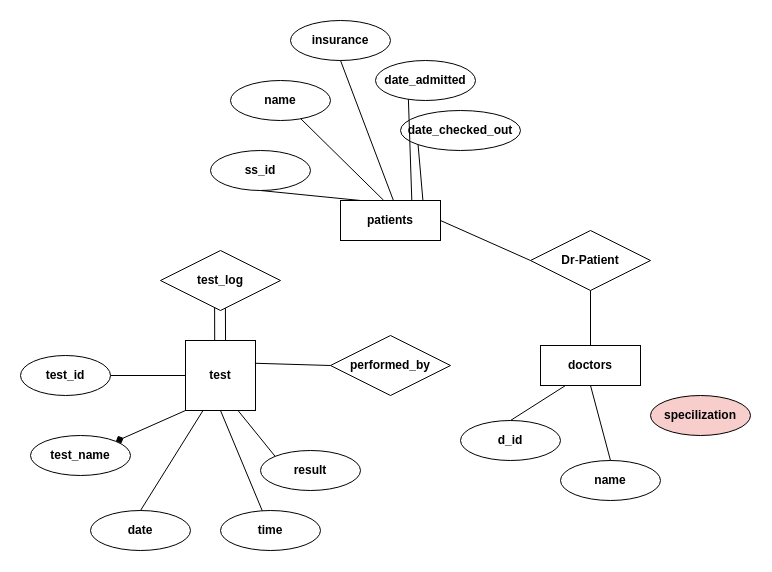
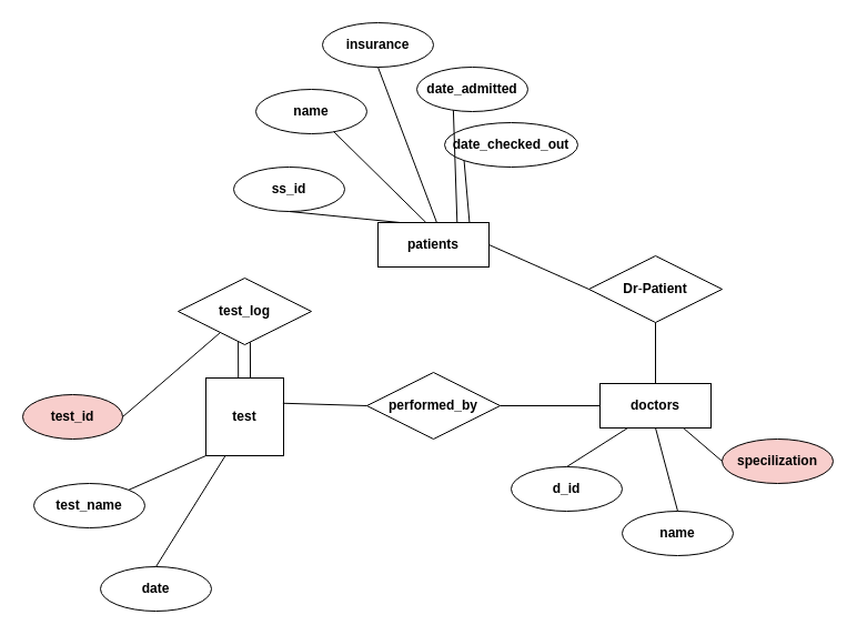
+ <mxCell id="23" value="" style="endArrow=none;html=1;rounded=0;entryX=0;entryY=0.5;entryDx=0;entryDy=0;exitX=1;exitY=0.5;exitDx=0;exitDy=0;" edge="1" parent="1" source="21" target="22"><mxGeometry width="50" height="50" relative="1" as="geometry"><mxPoint x="490" y="380" as="sourcePoint" /><mxPoint x="540" y="330" as="targetPoint" /></mxGeometry></mxCell>
- <mxCell id="19" value="&lt;b&gt;test_id&lt;/b&gt;" style="ellipse;whiteSpace=wrap;html=1;align=center;" vertex="1" parent="1"><mxGeometry x="20" y="355" width="90" height="40" as="geometry" /></mxCell>
+ <mxCell id="19" value="&lt;b&gt;test_id&lt;/b&gt;" style="ellipse;whiteSpace=wrap;html=1;align=center;fillColor=#f8cecc;" vertex="1" parent="1"><mxGeometry x="20" y="355" width="90" height="40" as="geometry" /></mxCell>
- <mxCell id="20" value="" style="endArrow=none;html=1;rounded=0;entryX=0;entryY=0.5;entryDx=0;entryDy=0;exitX=1;exitY=0.5;exitDx=0;exitDy=0;" edge="1" parent="1" source="19" target="16"><mxGeometry width="50" height="50" relative="1" as="geometry"><mxPoint x="100" y="320" as="sourcePoint" /><mxPoint x="150" y="270" as="targetPoint" /></mxGeometry></mxCell>
+ <mxCell id="20" value="" style="endArrow=none;html=1;rounded=0;exitX=1;exitY=0.5;exitDx=0;exitDy=0;" edge="1" parent="1" source="19" target="2"><mxGeometry width="50" height="50" relative="1" as="geometry"><mxPoint x="100" y="320" as="sourcePoint" /><mxPoint x="150" y="270" as="targetPoint" /></mxGeometry></mxCell>
+ <mxCell id="29" value="" style="endArrow=none;html=1;rounded=0;exitX=0.75;exitY=1;exitDx=0;exitDy=0;entryX=0;entryY=0.5;entryDx=0;entryDy=0;" edge="1" parent="1" source="22" target="25"><mxGeometry width="50" height="50" relative="1" as="geometry"><mxPoint x="660" y="395" as="sourcePoint" /><mxPoint x="710" y="345" as="targetPoint" /></mxGeometry></mxCell>
- <mxCell id="38" value="" style="endArrow=none;html=1;rounded=0;entryX=0.75;entryY=1;entryDx=0;entryDy=0;exitX=0;exitY=0;exitDx=0;exitDy=0;" edge="1" parent="1" source="32" target="16"><mxGeometry width="50" height="50" relative="1" as="geometry"><mxPoint x="190" y="480" as="sourcePoint" /><mxPoint x="240" y="430" as="targetPoint" /></mxGeometry></mxCell>
- <mxCell id="40" value="" style="endArrow=diamond;html=1;rounded=0;entryX=1;entryY=0;entryDx=0;entryDy=0;exitX=0;exitY=1;exitDx=0;exitDy=0;" edge="1" parent="1" source="16" target="35"><mxGeometry width="50" height="50" relative="1" as="geometry"><mxPoint x="190" y="420" as="sourcePoint" /><mxPoint x="240" y="370" as="targetPoint" /></mxGeometry></mxCell>
+ <mxCell id="40" value="" style="endArrow=none;html=1;rounded=0;entryX=1;entryY=0;entryDx=0;entryDy=0;exitX=0;exitY=1;exitDx=0;exitDy=0;" edge="1" parent="1" source="16" target="35"><mxGeometry width="50" height="50" relative="1" as="geometry"><mxPoint x="190" y="420" as="sourcePoint" /><mxPoint x="240" y="370" as="targetPoint" /></mxGeometry></mxCell>
- <mxCell id="39" value="" style="endArrow=none;html=1;rounded=0;entryX=0.5;entryY=1;entryDx=0;entryDy=0;" edge="1" parent="1" source="33" target="16"><mxGeometry width="50" height="50" relative="1" as="geometry"><mxPoint x="195" y="500" as="sourcePoint" /><mxPoint x="245" y="450" as="targetPoint" /></mxGeometry></mxCell>
- <mxCell id="32" value="&lt;b&gt;result&lt;/b&gt;" style="ellipse;whiteSpace=wrap;html=1;align=center;" vertex="1" parent="1"><mxGeometry x="260" y="450" width="100" height="40" as="geometry" /></mxCell>
- <mxCell id="33" value="&lt;b&gt;time&lt;/b&gt;" style="ellipse;whiteSpace=wrap;html=1;align=center;" vertex="1" parent="1"><mxGeometry x="220" y="510" width="100" height="40" as="geometry" /></mxCell>
